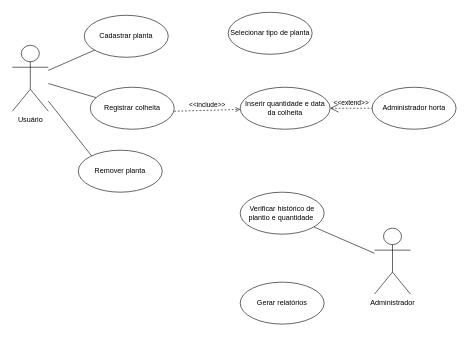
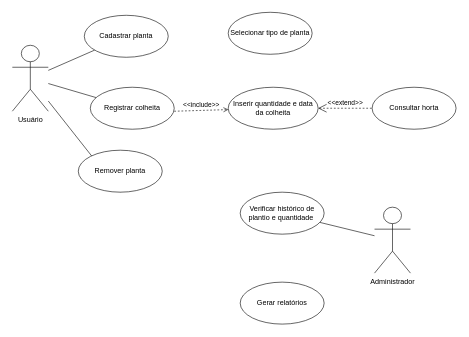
- <mxCell id="11" value="Inserir quantidade e data da colheita" style="ellipse;whiteSpace=wrap;html=1;" parent="1" vertex="1"><mxGeometry x="400" y="145" width="150" height="70" as="geometry" /></mxCell>
+ <mxCell id="11" value="Inserir quantidade e data da colheita" style="ellipse;whiteSpace=wrap;html=1;" parent="1" vertex="1"><mxGeometry x="380" y="145" width="150" height="70" as="geometry" /></mxCell>
- <mxCell id="14" value="Administrador horta" style="ellipse;whiteSpace=wrap;html=1;" parent="1" vertex="1"><mxGeometry x="620" y="145" width="140" height="70" as="geometry" /></mxCell>
+ <mxCell id="14" value="Consultar horta" style="ellipse;whiteSpace=wrap;html=1;" parent="1" vertex="1"><mxGeometry x="620" y="145" width="140" height="70" as="geometry" /></mxCell>
- <mxCell id="7" value="Administrador" style="shape=umlActor;html=1;verticalLabelPosition=bottom;verticalAlign=top;align=center;" parent="1" vertex="1"><mxGeometry x="624" y="380" width="60" height="110" as="geometry" /></mxCell>
+ <mxCell id="7" value="Administrador" style="shape=umlActor;html=1;verticalLabelPosition=bottom;verticalAlign=top;align=center;" parent="1" vertex="1"><mxGeometry x="624" y="345" width="60" height="110" as="geometry" /></mxCell>
